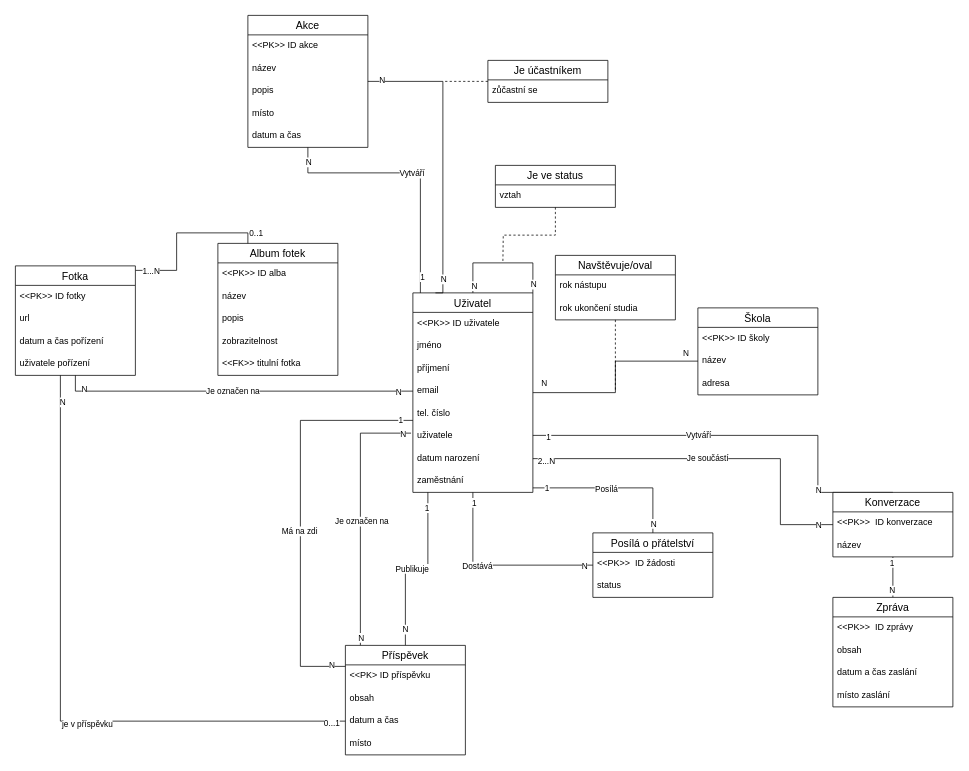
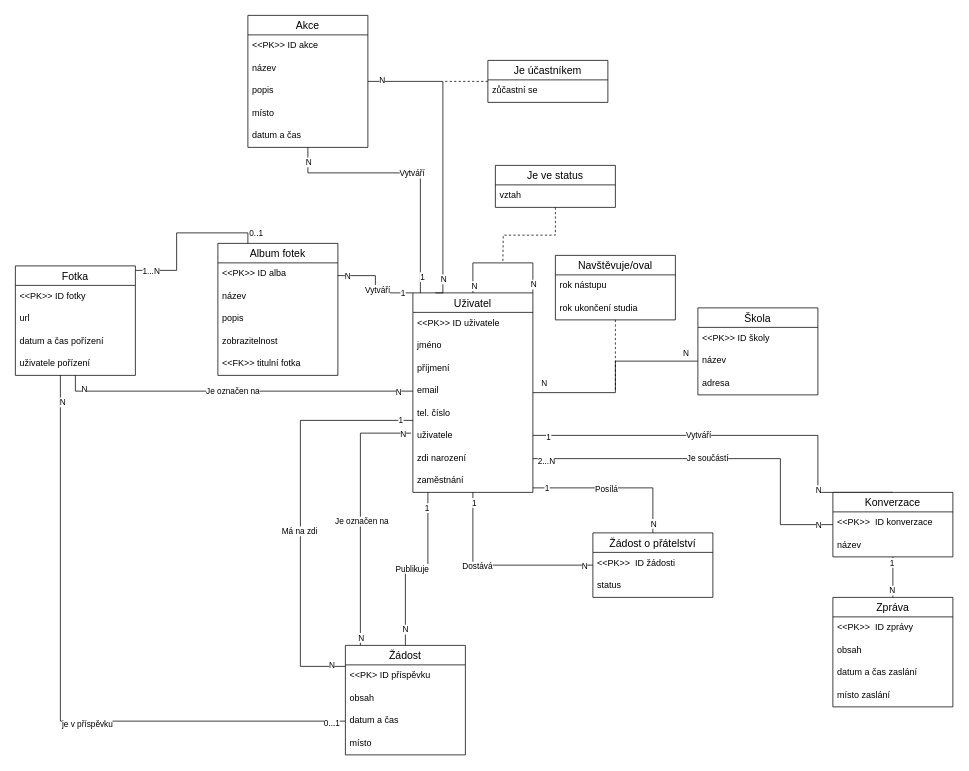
+ <mxCell id="56" style="edgeStyle=orthogonalEdgeStyle;rounded=0;orthogonalLoop=1;jettySize=auto;html=1;endArrow=none;endFill=0;" parent="1" source="60" target="8" edge="1"><mxGeometry relative="1" as="geometry"><Array as="points"><mxPoint x="500" y="367" /><mxPoint x="500" y="390" /></Array></mxGeometry></mxCell>
+ <mxCell id="57" value="N" style="edgeLabel;html=1;align=center;verticalAlign=middle;resizable=0;points=[];" parent="56" vertex="1" connectable="0"><mxGeometry x="-0.802" relative="1" as="geometry"><mxPoint as="offset" /></mxGeometry></mxCell>
+ <mxCell id="58" value="1" style="edgeLabel;html=1;align=center;verticalAlign=middle;resizable=0;points=[];" parent="56" vertex="1" connectable="0"><mxGeometry x="0.778" y="1" relative="1" as="geometry"><mxPoint as="offset" /></mxGeometry></mxCell>
+ <mxCell id="59" value="Vytváří" style="edgeLabel;html=1;align=center;verticalAlign=middle;resizable=0;points=[];" parent="56" vertex="1" connectable="0"><mxGeometry x="0.1" y="2" relative="1" as="geometry"><mxPoint as="offset" /></mxGeometry></mxCell>
- <mxCell id="15" value="datum narození" style="text;strokeColor=none;fillColor=none;spacingLeft=4;spacingRight=4;overflow=hidden;rotatable=0;points=[[0,0.5],[1,0.5]];portConstraint=eastwest;fontSize=12;" parent="8" vertex="1"><mxGeometry y="206" width="160" height="30" as="geometry" /></mxCell>
+ <mxCell id="15" value="zdi narození" style="text;strokeColor=none;fillColor=none;spacingLeft=4;spacingRight=4;overflow=hidden;rotatable=0;points=[[0,0.5],[1,0.5]];portConstraint=eastwest;fontSize=12;" parent="8" vertex="1"><mxGeometry y="206" width="160" height="30" as="geometry" /></mxCell>
- <mxCell id="29" value="Posílá o přátelství" style="swimlane;fontStyle=0;childLayout=stackLayout;horizontal=1;startSize=26;horizontalStack=0;resizeParent=1;resizeParentMax=0;resizeLast=0;collapsible=1;marginBottom=0;align=center;fontSize=14;" parent="1" vertex="1"><mxGeometry x="790" y="710" width="160" height="86" as="geometry" /></mxCell>
+ <mxCell id="29" value="Žádost o přátelství" style="swimlane;fontStyle=0;childLayout=stackLayout;horizontal=1;startSize=26;horizontalStack=0;resizeParent=1;resizeParentMax=0;resizeLast=0;collapsible=1;marginBottom=0;align=center;fontSize=14;" parent="1" vertex="1"><mxGeometry x="790" y="710" width="160" height="86" as="geometry" /></mxCell>
- <mxCell id="51" value="Příspěvek" style="swimlane;fontStyle=0;childLayout=stackLayout;horizontal=1;startSize=26;horizontalStack=0;resizeParent=1;resizeParentMax=0;resizeLast=0;collapsible=1;marginBottom=0;align=center;fontSize=14;" parent="1" vertex="1"><mxGeometry x="460" y="860" width="160" height="146" as="geometry" /></mxCell>
+ <mxCell id="51" value="Žádost" style="swimlane;fontStyle=0;childLayout=stackLayout;horizontal=1;startSize=26;horizontalStack=0;resizeParent=1;resizeParentMax=0;resizeLast=0;collapsible=1;marginBottom=0;align=center;fontSize=14;" parent="1" vertex="1"><mxGeometry x="460" y="860" width="160" height="146" as="geometry" /></mxCell>
